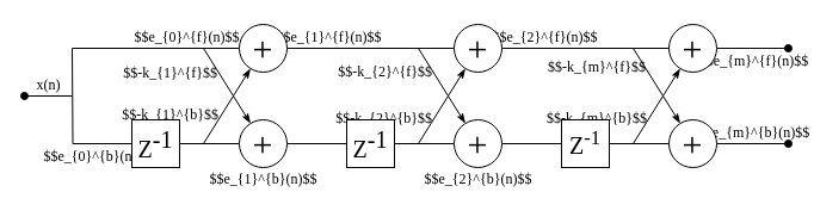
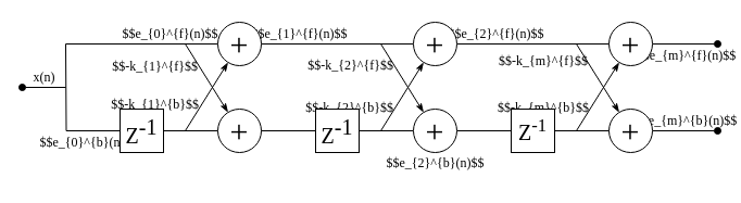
- <mxCell id="43" value="$$e_{1}^{b}(n)$$" style="text;html=1;align=center;verticalAlign=middle;resizable=0;points=[];autosize=1;strokeColor=none;fillColor=none;fontSize=12;fontFamily=Times New Roman;spacing=0;" vertex="1" parent="1"><mxGeometry x="165" y="140" width="110" height="20" as="geometry" /></mxCell>
